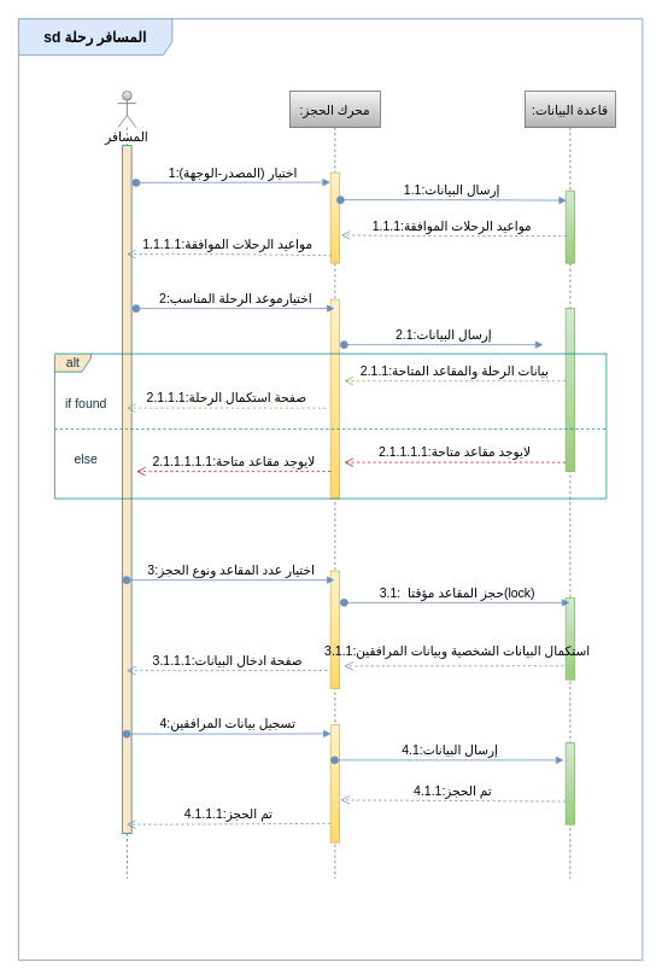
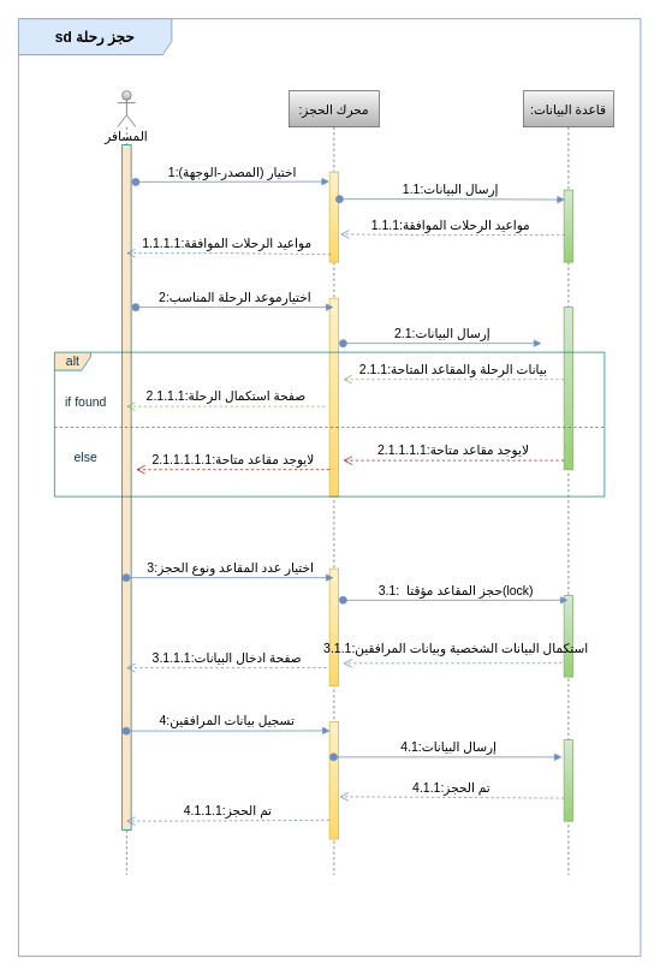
- <mxCell id="35" value="&lt;b&gt;&lt;font style=&quot;font-size: 16px;&quot;&gt;sd المسافر رحلة&lt;/font&gt;&lt;/b&gt;" style="shape=umlFrame;whiteSpace=wrap;html=1;width=170;height=40;fillColor=#dae8fc;strokeColor=#6c8ebf;" parent="1" vertex="1"><mxGeometry width="690" height="1040" as="geometry" x="20" y="20" /></mxCell>
+ <mxCell id="35" value="&lt;b&gt;&lt;font style=&quot;font-size: 16px;&quot;&gt;sd حجز رحلة&lt;/font&gt;&lt;/b&gt;" style="shape=umlFrame;whiteSpace=wrap;html=1;width=170;height=40;fillColor=#dae8fc;strokeColor=#6c8ebf;" parent="1" vertex="1"><mxGeometry width="690" height="1040" as="geometry" x="20" y="20" /></mxCell>
